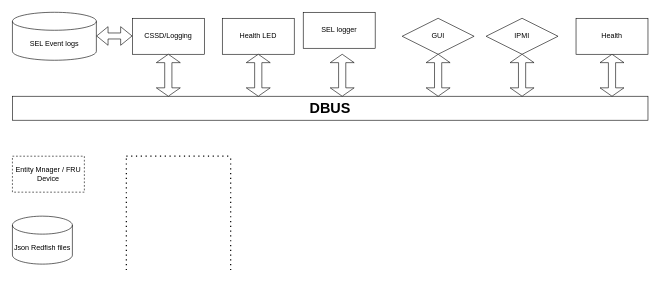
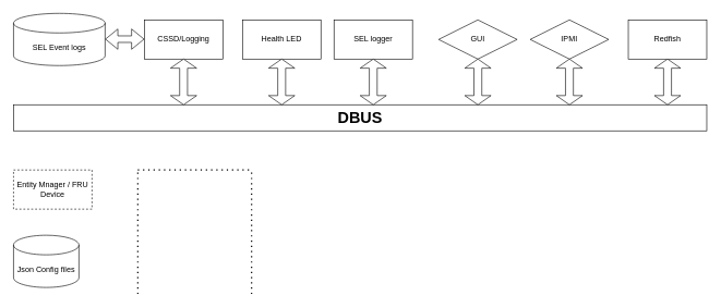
- <mxCell id="4" value="SEL logger" style="rounded=0;whiteSpace=wrap;html=1;" vertex="1" parent="1"><mxGeometry x="505" y="20" width="120" height="60" as="geometry" /></mxCell>
+ <mxCell id="4" value="SEL logger" style="rounded=0;whiteSpace=wrap;html=1;" vertex="1" parent="1"><mxGeometry x="510" y="30" width="120" height="60" as="geometry" /></mxCell>
- <mxCell id="10" value="Health" style="rounded=0;whiteSpace=wrap;html=1;" vertex="1" parent="1"><mxGeometry x="960" y="30" width="120" height="60" as="geometry" /></mxCell>
+ <mxCell id="10" value="Redfish" style="rounded=0;whiteSpace=wrap;html=1;" vertex="1" parent="1"><mxGeometry x="960" y="30" width="120" height="60" as="geometry" /></mxCell>
- <mxCell id="12" value="Json Redfish files" style="shape=cylinder3;whiteSpace=wrap;html=1;boundedLbl=1;backgroundOutline=1;size=15;" vertex="1" parent="1"><mxGeometry x="20" y="360" width="100" height="80" as="geometry" /></mxCell>
+ <mxCell id="12" value="Json Config files" style="shape=cylinder3;whiteSpace=wrap;html=1;boundedLbl=1;backgroundOutline=1;size=15;" vertex="1" parent="1"><mxGeometry x="20" y="360" width="100" height="80" as="geometry" /></mxCell>
